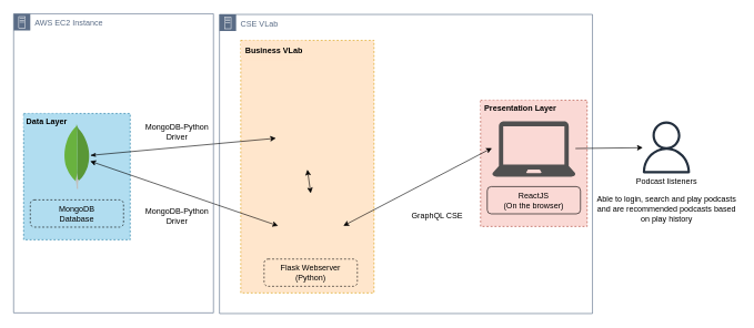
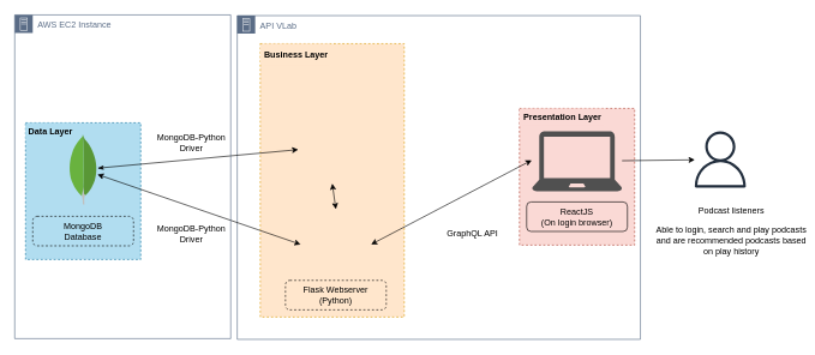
- <mxCell id="2" value="CSE VLab" style="points=[[0,0],[0.25,0],[0.5,0],[0.75,0],[1,0],[1,0.25],[1,0.5],[1,0.75],[1,1],[0.75,1],[0.5,1],[0.25,1],[0,1],[0,0.75],[0,0.5],[0,0.25]];outlineConnect=0;gradientColor=none;html=1;whiteSpace=wrap;fontSize=12;fontStyle=0;shape=mxgraph.aws4.group;grIcon=mxgraph.aws4.group_on_premise;strokeColor=#5A6C86;fillColor=none;verticalAlign=top;align=left;spacingLeft=30;fontColor=#5A6C86;dashed=0;" parent="1" vertex="1"><mxGeometry x="329" y="21" width="560" height="450" as="geometry" /></mxCell>
+ <mxCell id="2" value="API VLab" style="points=[[0,0],[0.25,0],[0.5,0],[0.75,0],[1,0],[1,0.25],[1,0.5],[1,0.75],[1,1],[0.75,1],[0.5,1],[0.25,1],[0,1],[0,0.75],[0,0.5],[0,0.25]];outlineConnect=0;gradientColor=none;html=1;whiteSpace=wrap;fontSize=12;fontStyle=0;shape=mxgraph.aws4.group;grIcon=mxgraph.aws4.group_on_premise;strokeColor=#5A6C86;fillColor=none;verticalAlign=top;align=left;spacingLeft=30;fontColor=#5A6C86;dashed=0;" parent="1" vertex="1"><mxGeometry x="329" y="21" width="560" height="450" as="geometry" /></mxCell>
- <mxCell id="18" value="&lt;b&gt;Business VLab&lt;/b&gt;" style="rounded=1;whiteSpace=wrap;html=1;fillColor=#ffe6cc;strokeColor=none;" parent="1" vertex="1"><mxGeometry x="361" y="60" width="100" height="30" as="geometry" /></mxCell>
+ <mxCell id="18" value="&lt;b&gt;Business Layer&lt;/b&gt;" style="rounded=1;whiteSpace=wrap;html=1;fillColor=#ffe6cc;strokeColor=none;" parent="1" vertex="1"><mxGeometry x="361" y="60" width="100" height="30" as="geometry" /></mxCell>
- <mxCell id="27" value="Podcast listeners&lt;br&gt;&lt;br&gt;Able to login, search and play podcasts&lt;br&gt;and are recommended podcasts based&lt;br&gt;on play history" style="text;html=1;align=center;verticalAlign=middle;resizable=0;points=[];autosize=1;" parent="1" vertex="1"><mxGeometry x="890" y="260" width="220" height="80" as="geometry" /></mxCell>
+ <mxCell id="27" value="Podcast listeners&lt;br&gt;&lt;br&gt;Able to login, search and play podcasts&lt;br&gt;and are recommended podcasts based&lt;br&gt;on play history" style="text;html=1;align=center;verticalAlign=middle;resizable=0;points=[];autosize=1;" parent="1" vertex="1"><mxGeometry x="905" y="280" width="220" height="80" as="geometry" /></mxCell>
- <mxCell id="12" value="ReactJS &lt;br&gt;(On the browser)" style="rounded=1;whiteSpace=wrap;html=1;fillColor=none;" parent="9" vertex="1"><mxGeometry x="10" y="130" width="140" height="41" as="geometry" /></mxCell>
+ <mxCell id="12" value="ReactJS &lt;br&gt;(On login browser)" style="rounded=1;whiteSpace=wrap;html=1;fillColor=none;" parent="9" vertex="1"><mxGeometry x="10" y="130" width="140" height="41" as="geometry" /></mxCell>
- <mxCell id="20" value="GraphQL CSE" style="rounded=1;whiteSpace=wrap;html=1;fillColor=none;strokeColor=none;" parent="1" vertex="1"><mxGeometry x="611" y="310" width="90" height="30" as="geometry" /></mxCell>
+ <mxCell id="20" value="GraphQL API" style="rounded=1;whiteSpace=wrap;html=1;fillColor=none;strokeColor=none;" parent="1" vertex="1"><mxGeometry x="611" y="310" width="90" height="30" as="geometry" /></mxCell>
